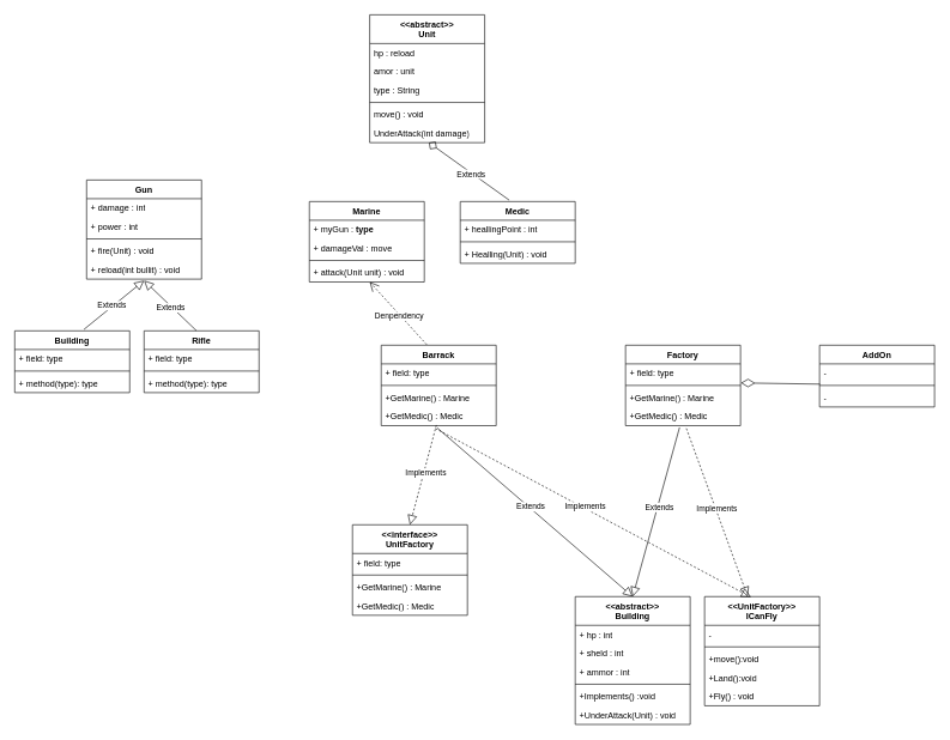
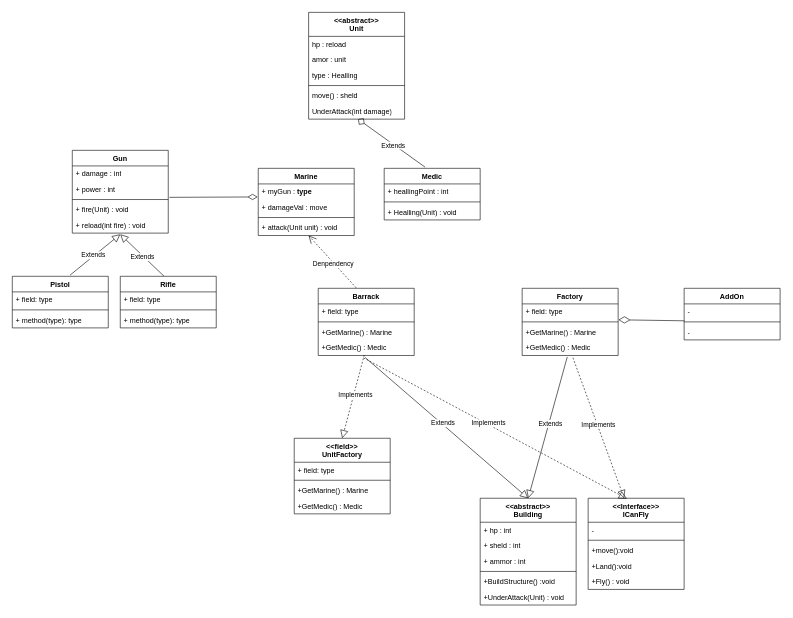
- <mxCell id="5" value="&lt;div&gt;type : String&lt;/div&gt;" style="text;strokeColor=none;fillColor=none;align=left;verticalAlign=top;spacingLeft=4;spacingRight=4;overflow=hidden;rotatable=0;points=[[0,0.5],[1,0.5]];portConstraint=eastwest;whiteSpace=wrap;html=1;" parent="2" vertex="1"><mxGeometry y="92" width="160" height="26" as="geometry" /></mxCell>
+ <mxCell id="5" value="&lt;div&gt;type : Healling&lt;/div&gt;" style="text;strokeColor=none;fillColor=none;align=left;verticalAlign=top;spacingLeft=4;spacingRight=4;overflow=hidden;rotatable=0;points=[[0,0.5],[1,0.5]];portConstraint=eastwest;whiteSpace=wrap;html=1;" parent="2" vertex="1"><mxGeometry y="92" width="160" height="26" as="geometry" /></mxCell>
- <mxCell id="7" value="move() : void" style="text;strokeColor=none;fillColor=none;align=left;verticalAlign=top;spacingLeft=4;spacingRight=4;overflow=hidden;rotatable=0;points=[[0,0.5],[1,0.5]];portConstraint=eastwest;whiteSpace=wrap;html=1;" parent="2" vertex="1"><mxGeometry y="126" width="160" height="26" as="geometry" /></mxCell>
+ <mxCell id="7" value="move() : sheld" style="text;strokeColor=none;fillColor=none;align=left;verticalAlign=top;spacingLeft=4;spacingRight=4;overflow=hidden;rotatable=0;points=[[0,0.5],[1,0.5]];portConstraint=eastwest;whiteSpace=wrap;html=1;" parent="2" vertex="1"><mxGeometry y="126" width="160" height="26" as="geometry" /></mxCell>
+ <mxCell id="24" value="" style="endArrow=diamondThin;html=1;rounded=0;exitX=1.012;exitY=1.013;exitDx=0;exitDy=0;exitPerimeter=0;entryX=-0.006;entryY=0.835;entryDx=0;entryDy=0;entryPerimeter=0;endFill=0;endSize=14;" parent="1" source="31" target="10" edge="1"><mxGeometry width="50" height="50" relative="1" as="geometry"><mxPoint x="450" y="300" as="sourcePoint" /><mxPoint x="500" y="250" as="targetPoint" /></mxGeometry></mxCell>
- <mxCell id="34" value="+ reload(int bullit) : void" style="text;strokeColor=none;fillColor=none;align=left;verticalAlign=top;spacingLeft=4;spacingRight=4;overflow=hidden;rotatable=0;points=[[0,0.5],[1,0.5]];portConstraint=eastwest;whiteSpace=wrap;html=1;" parent="29" vertex="1"><mxGeometry y="112" width="160" height="26" as="geometry" /></mxCell>
+ <mxCell id="34" value="+ reload(int fire) : void" style="text;strokeColor=none;fillColor=none;align=left;verticalAlign=top;spacingLeft=4;spacingRight=4;overflow=hidden;rotatable=0;points=[[0,0.5],[1,0.5]];portConstraint=eastwest;whiteSpace=wrap;html=1;" parent="29" vertex="1"><mxGeometry y="112" width="160" height="26" as="geometry" /></mxCell>
- <mxCell id="25" value="Building" style="swimlane;fontStyle=1;align=center;verticalAlign=top;childLayout=stackLayout;horizontal=1;startSize=26;horizontalStack=0;resizeParent=1;resizeParentMax=0;resizeLast=0;collapsible=1;marginBottom=0;whiteSpace=wrap;html=1;" parent="1" vertex="1"><mxGeometry x="20" y="460" width="160" height="86" as="geometry" /></mxCell>
+ <mxCell id="25" value="Pistol" style="swimlane;fontStyle=1;align=center;verticalAlign=top;childLayout=stackLayout;horizontal=1;startSize=26;horizontalStack=0;resizeParent=1;resizeParentMax=0;resizeLast=0;collapsible=1;marginBottom=0;whiteSpace=wrap;html=1;" parent="1" vertex="1"><mxGeometry x="20" y="460" width="160" height="86" as="geometry" /></mxCell>
- <mxCell id="46" value="&amp;lt;&amp;lt;interface&amp;gt;&amp;gt;&lt;div&gt;UnitFactory&lt;/div&gt;" style="swimlane;fontStyle=1;align=center;verticalAlign=top;childLayout=stackLayout;horizontal=1;startSize=40;horizontalStack=0;resizeParent=1;resizeParentMax=0;resizeLast=0;collapsible=1;marginBottom=0;whiteSpace=wrap;html=1;" parent="1" vertex="1"><mxGeometry x="490" y="730" width="160" height="126" as="geometry" /></mxCell>
+ <mxCell id="46" value="&amp;lt;&amp;lt;field&amp;gt;&amp;gt;&lt;div&gt;UnitFactory&lt;/div&gt;" style="swimlane;fontStyle=1;align=center;verticalAlign=top;childLayout=stackLayout;horizontal=1;startSize=40;horizontalStack=0;resizeParent=1;resizeParentMax=0;resizeLast=0;collapsible=1;marginBottom=0;whiteSpace=wrap;html=1;" parent="1" vertex="1"><mxGeometry x="490" y="730" width="160" height="126" as="geometry" /></mxCell>
- <mxCell id="69" value="&amp;lt;&amp;lt;UnitFactory&amp;gt;&amp;gt;&lt;div&gt;&lt;/div&gt;&lt;div&gt;ICanFly&lt;/div&gt;" style="swimlane;fontStyle=1;align=center;verticalAlign=top;childLayout=stackLayout;horizontal=1;startSize=40;horizontalStack=0;resizeParent=1;resizeParentMax=0;resizeLast=0;collapsible=1;marginBottom=0;whiteSpace=wrap;html=1;" parent="1" vertex="1"><mxGeometry x="980" y="830" width="160" height="152" as="geometry"><mxRectangle x="760" y="560" width="80" height="30" as="alternateBounds" /></mxGeometry></mxCell>
+ <mxCell id="69" value="&amp;lt;&amp;lt;Interface&amp;gt;&amp;gt;&lt;div&gt;&lt;/div&gt;&lt;div&gt;ICanFly&lt;/div&gt;" style="swimlane;fontStyle=1;align=center;verticalAlign=top;childLayout=stackLayout;horizontal=1;startSize=40;horizontalStack=0;resizeParent=1;resizeParentMax=0;resizeLast=0;collapsible=1;marginBottom=0;whiteSpace=wrap;html=1;" parent="1" vertex="1"><mxGeometry x="980" y="830" width="160" height="152" as="geometry"><mxRectangle x="760" y="560" width="80" height="30" as="alternateBounds" /></mxGeometry></mxCell>
- <mxCell id="65" value="+Implements() :void" style="text;strokeColor=none;fillColor=none;align=left;verticalAlign=top;spacingLeft=4;spacingRight=4;overflow=hidden;rotatable=0;points=[[0,0.5],[1,0.5]];portConstraint=eastwest;whiteSpace=wrap;html=1;" parent="60" vertex="1"><mxGeometry y="126" width="160" height="26" as="geometry" /></mxCell>
+ <mxCell id="65" value="+BuildStructure() :void" style="text;strokeColor=none;fillColor=none;align=left;verticalAlign=top;spacingLeft=4;spacingRight=4;overflow=hidden;rotatable=0;points=[[0,0.5],[1,0.5]];portConstraint=eastwest;whiteSpace=wrap;html=1;" parent="60" vertex="1"><mxGeometry y="126" width="160" height="26" as="geometry" /></mxCell>
